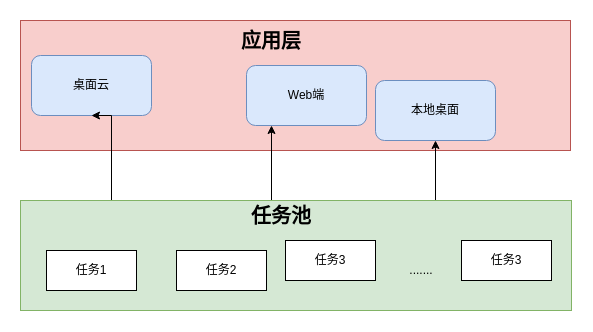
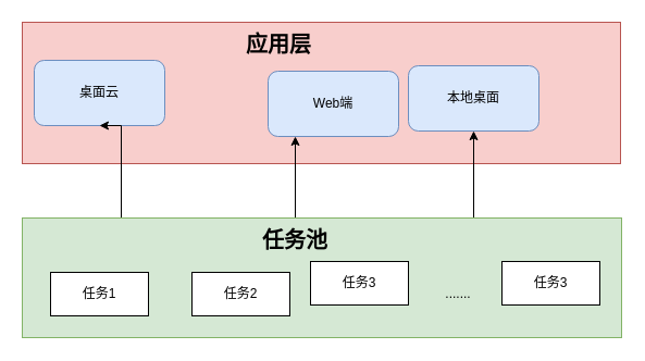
- <mxCell id="16" value="应用层" style="text;html=1;strokeColor=none;fillColor=none;align=center;verticalAlign=middle;whiteSpace=wrap;rounded=0;fontSize=20;fontStyle=1" vertex="1" parent="1"><mxGeometry x="236" y="30" width="70" height="20" as="geometry" /></mxCell>
+ <mxCell id="16" value="应用层" style="text;html=1;strokeColor=none;fillColor=none;align=center;verticalAlign=middle;whiteSpace=wrap;rounded=0;fontSize=20;fontStyle=1" vertex="1" parent="1"><mxGeometry x="221" y="30" width="70" height="20" as="geometry" /></mxCell>
- <mxCell id="5" value="本地桌面" style="rounded=1;whiteSpace=wrap;html=1;fillColor=#dae8fc;strokeColor=#6c8ebf;" vertex="1" parent="1"><mxGeometry x="375" y="80" width="120" height="60" as="geometry" /></mxCell>
+ <mxCell id="5" value="本地桌面" style="rounded=1;whiteSpace=wrap;html=1;fillColor=#dae8fc;strokeColor=#6c8ebf;" vertex="1" parent="1"><mxGeometry x="375" y="60" width="120" height="60" as="geometry" /></mxCell>
- <mxCell id="15" value="任务池" style="text;html=1;strokeColor=none;fillColor=none;align=center;verticalAlign=middle;whiteSpace=wrap;rounded=0;fontSize=20;fontStyle=1" vertex="1" parent="1"><mxGeometry x="246" y="205" width="70" height="20" as="geometry" /></mxCell>
+ <mxCell id="15" value="任务池" style="text;html=1;strokeColor=none;fillColor=none;align=center;verticalAlign=middle;whiteSpace=wrap;rounded=0;fontSize=20;fontStyle=1" vertex="1" parent="1"><mxGeometry x="236" y="210" width="70" height="20" as="geometry" /></mxCell>
